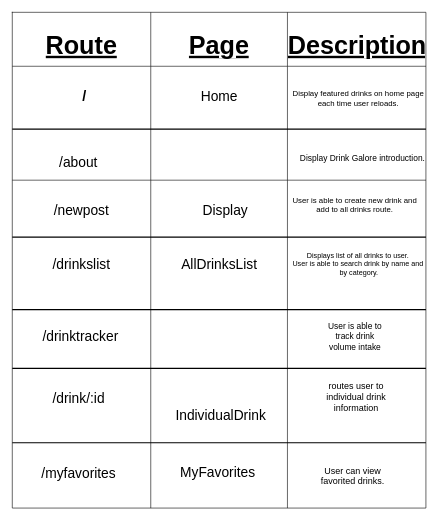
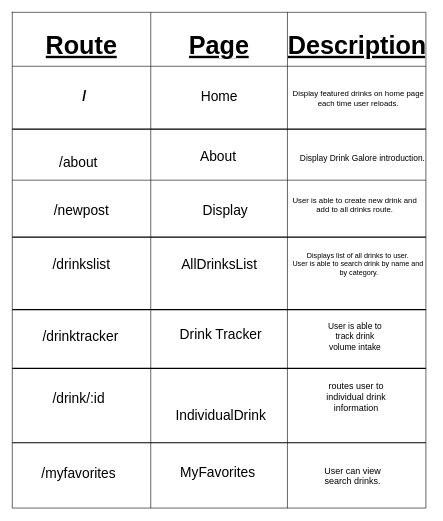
+ <mxCell id="23" value="&amp;nbsp; &amp;nbsp;About&lt;span style=&quot;white-space: pre;&quot;&gt;&#09;&lt;/span&gt;" style="text;html=1;align=center;verticalAlign=middle;resizable=0;points=[];autosize=1;strokeColor=none;fillColor=none;fontSize=23;" parent="1" vertex="1"><mxGeometry x="300" y="240" width="130" height="40" as="geometry" /></mxCell>
+ <mxCell id="31" value="&lt;font style=&quot;font-size: 23px;&quot;&gt;Drink Tracker&lt;/font&gt;" style="text;html=1;strokeColor=none;fillColor=none;align=center;verticalAlign=middle;whiteSpace=wrap;rounded=0;" parent="1" vertex="1"><mxGeometry x="285" y="529" width="166" height="58" as="geometry" /></mxCell>
- <mxCell id="40" value="&lt;span style=&quot;font-size: 15px;&quot;&gt;User can view favorited drinks.&lt;/span&gt;" style="text;html=1;strokeColor=none;fillColor=none;align=center;verticalAlign=middle;whiteSpace=wrap;rounded=0;fontSize=15;" parent="1" vertex="1"><mxGeometry x="528" y="764" width="120" height="58" as="geometry" /></mxCell>
+ <mxCell id="40" value="&lt;span style=&quot;font-size: 15px;&quot;&gt;User can view search drinks.&lt;/span&gt;" style="text;html=1;strokeColor=none;fillColor=none;align=center;verticalAlign=middle;whiteSpace=wrap;rounded=0;fontSize=15;" parent="1" vertex="1"><mxGeometry x="528" y="764" width="120" height="58" as="geometry" /></mxCell>
